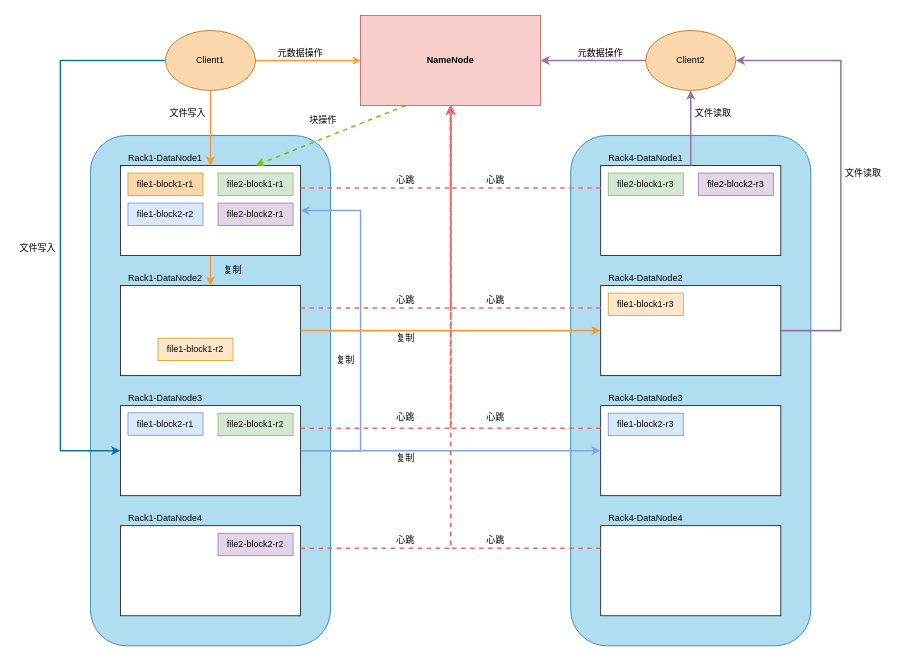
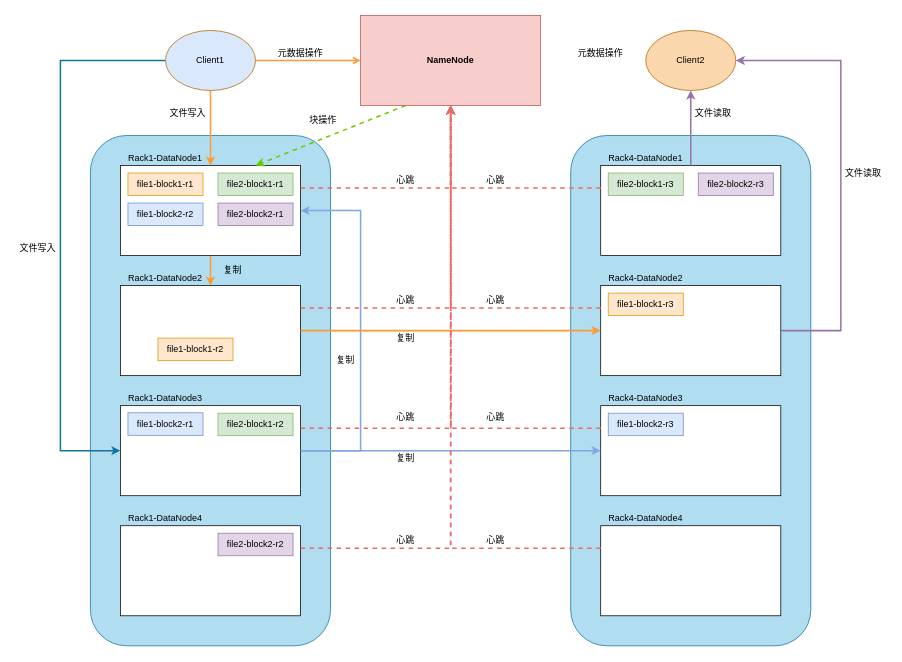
- <mxCell id="44" value="Client1" style="ellipse;whiteSpace=wrap;html=1;fillColor=#fad7ac;strokeColor=#b46504;" parent="1" vertex="1"><mxGeometry x="220" y="40" width="120" height="80" as="geometry" /></mxCell>
+ <mxCell id="44" value="Client1" style="ellipse;whiteSpace=wrap;html=1;fillColor=#dae8fc;strokeColor=#b46504;" parent="1" vertex="1"><mxGeometry x="220" y="40" width="120" height="80" as="geometry" /></mxCell>
- <mxCell id="46" style="edgeStyle=orthogonalEdgeStyle;rounded=0;orthogonalLoop=1;jettySize=auto;html=1;entryX=1;entryY=0.5;entryDx=0;entryDy=0;strokeColor=#9673A6;strokeWidth=2;" parent="1" source="47" target="40" edge="1"><mxGeometry relative="1" as="geometry" /></mxCell>
- <mxCell id="11" value="file1-block1-r1" style="rounded=0;whiteSpace=wrap;html=1;fillColor=#fad7ac;strokeColor=#d79b00;" parent="3" vertex="1"><mxGeometry x="50" y="50" width="100" height="30" as="geometry" /></mxCell>
+ <mxCell id="11" value="file1-block1-r1" style="rounded=0;whiteSpace=wrap;html=1;fillColor=#ffe6cc;strokeColor=#d79b00;" parent="3" vertex="1"><mxGeometry x="50" y="50" width="100" height="30" as="geometry" /></mxCell>
